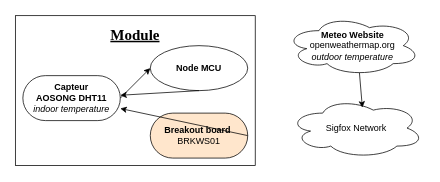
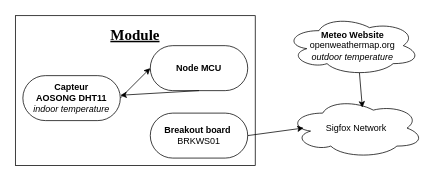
- <mxCell id="4" value="&lt;b&gt;Node MCU&lt;/b&gt;" style="ellipse;whiteSpace=wrap;html=1;arcSize=50;" parent="1" vertex="1"><mxGeometry x="200" y="60" width="130" height="60" as="geometry" /></mxCell>
+ <mxCell id="4" value="&lt;b&gt;Node MCU&lt;/b&gt;" style="rounded=1;whiteSpace=wrap;html=1;arcSize=50;" parent="1" vertex="1"><mxGeometry x="200" y="60" width="130" height="60" as="geometry" /></mxCell>
- <mxCell id="9" value="" style="endArrow=classic;html=1;exitX=1;exitY=0.5;exitDx=0;exitDy=0;" parent="1" source="5" target="3" edge="1"><mxGeometry width="50" height="50" relative="1" as="geometry"><mxPoint x="370" y="150" as="sourcePoint" /><mxPoint x="420" y="100" as="targetPoint" /></mxGeometry></mxCell>
+ <mxCell id="9" value="" style="endArrow=classic;html=1;exitX=1;exitY=0.5;exitDx=0;exitDy=0;entryX=0.109;entryY=0.498;entryDx=0;entryDy=0;entryPerimeter=0;" parent="1" source="5" target="6" edge="1"><mxGeometry width="50" height="50" relative="1" as="geometry"><mxPoint x="370" y="150" as="sourcePoint" /><mxPoint x="420" y="100" as="targetPoint" /></mxGeometry></mxCell>
- <mxCell id="5" value="&lt;b&gt;Breakout board&amp;nbsp;&lt;br&gt;&lt;/b&gt;BRKWS01" style="rounded=1;whiteSpace=wrap;html=1;arcSize=50;fillColor=#ffe6cc;" parent="1" vertex="1"><mxGeometry x="200" y="150" width="130" height="60" as="geometry" /></mxCell>
+ <mxCell id="5" value="&lt;b&gt;Breakout board&amp;nbsp;&lt;br&gt;&lt;/b&gt;BRKWS01" style="rounded=1;whiteSpace=wrap;html=1;arcSize=50;" parent="1" vertex="1"><mxGeometry x="200" y="150" width="130" height="60" as="geometry" /></mxCell>
